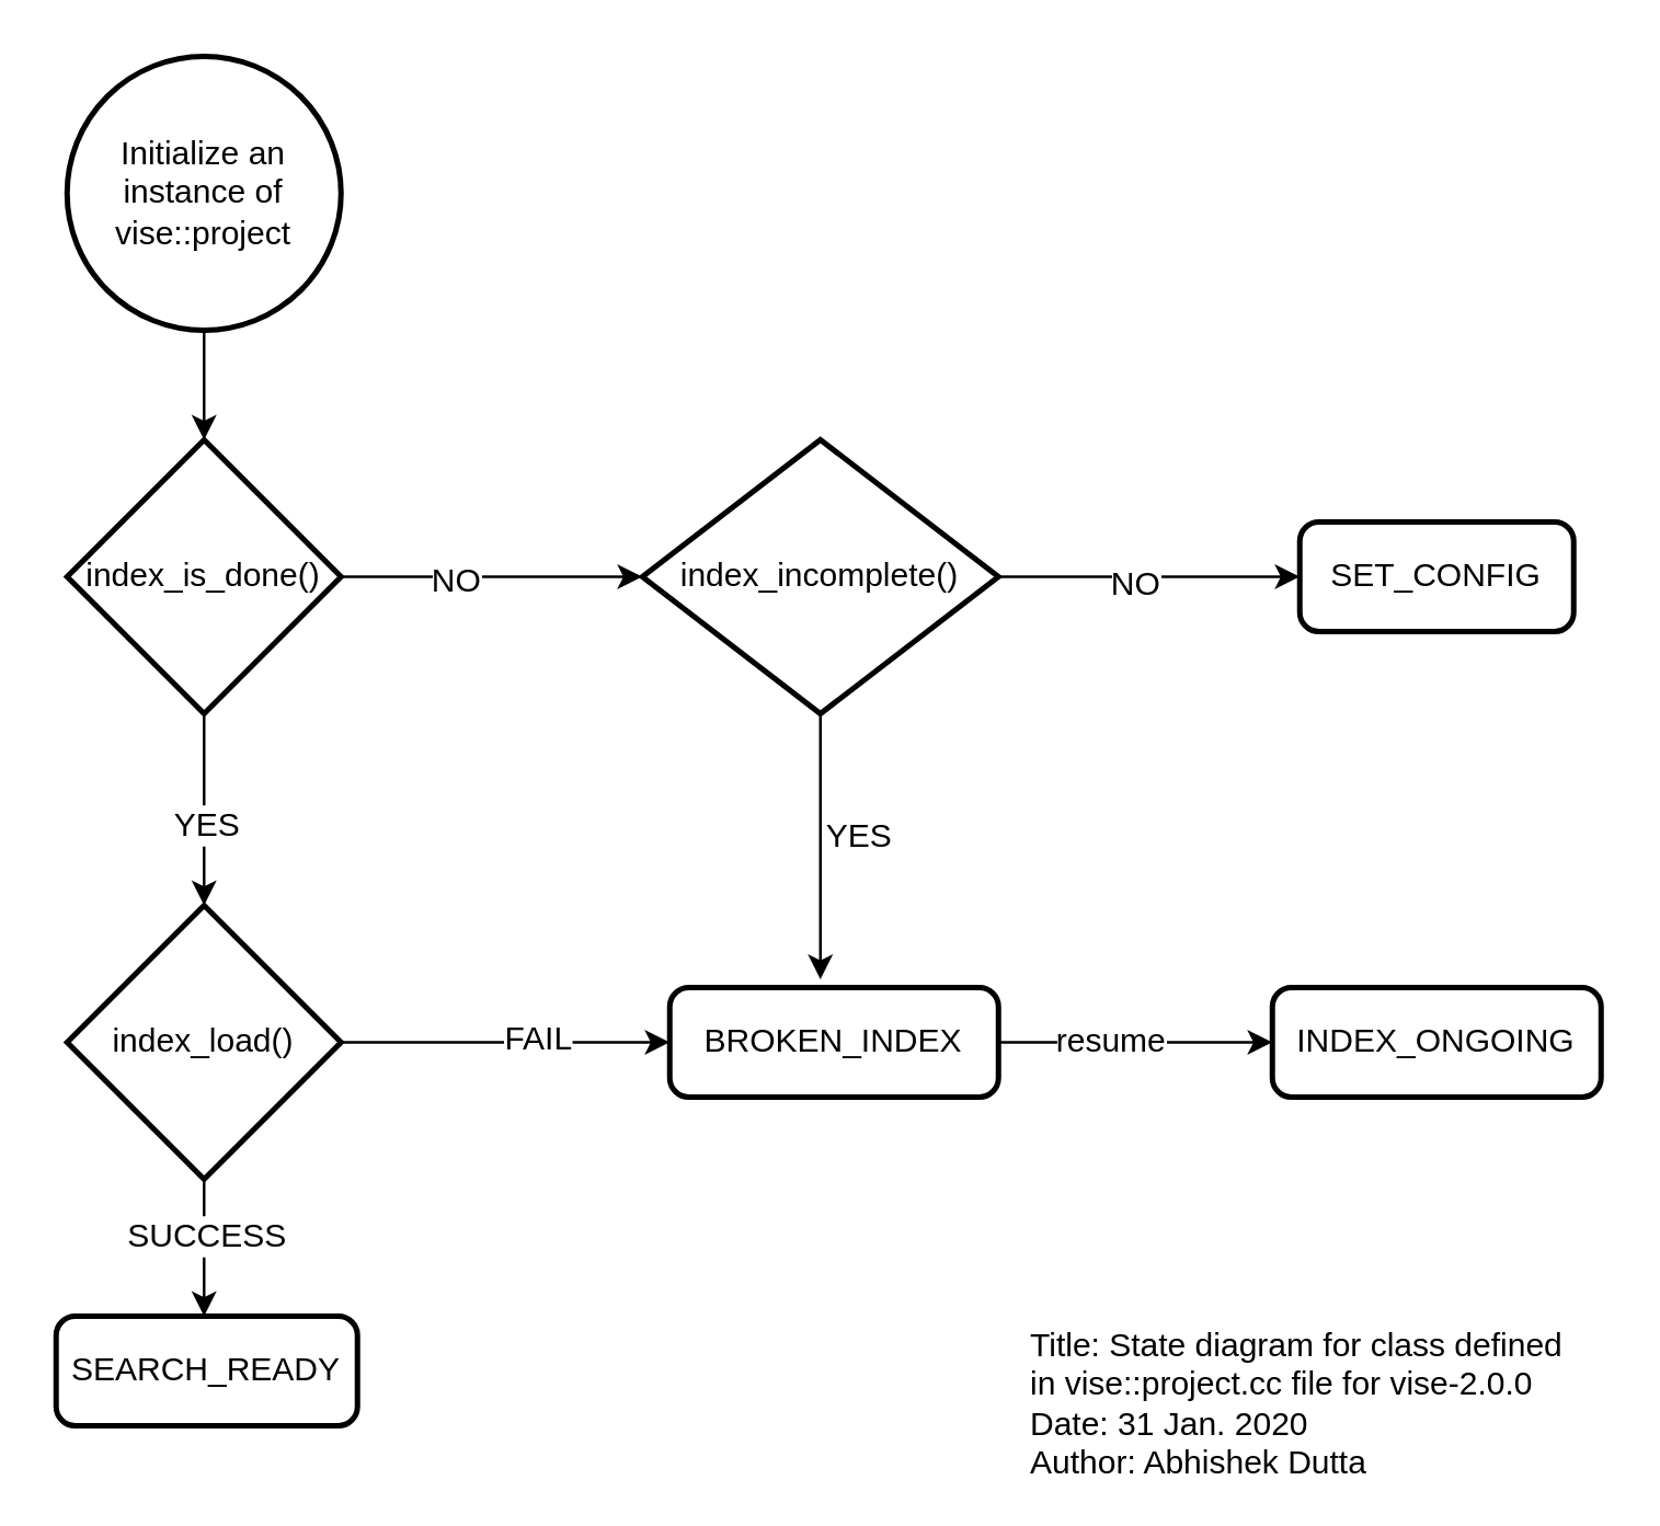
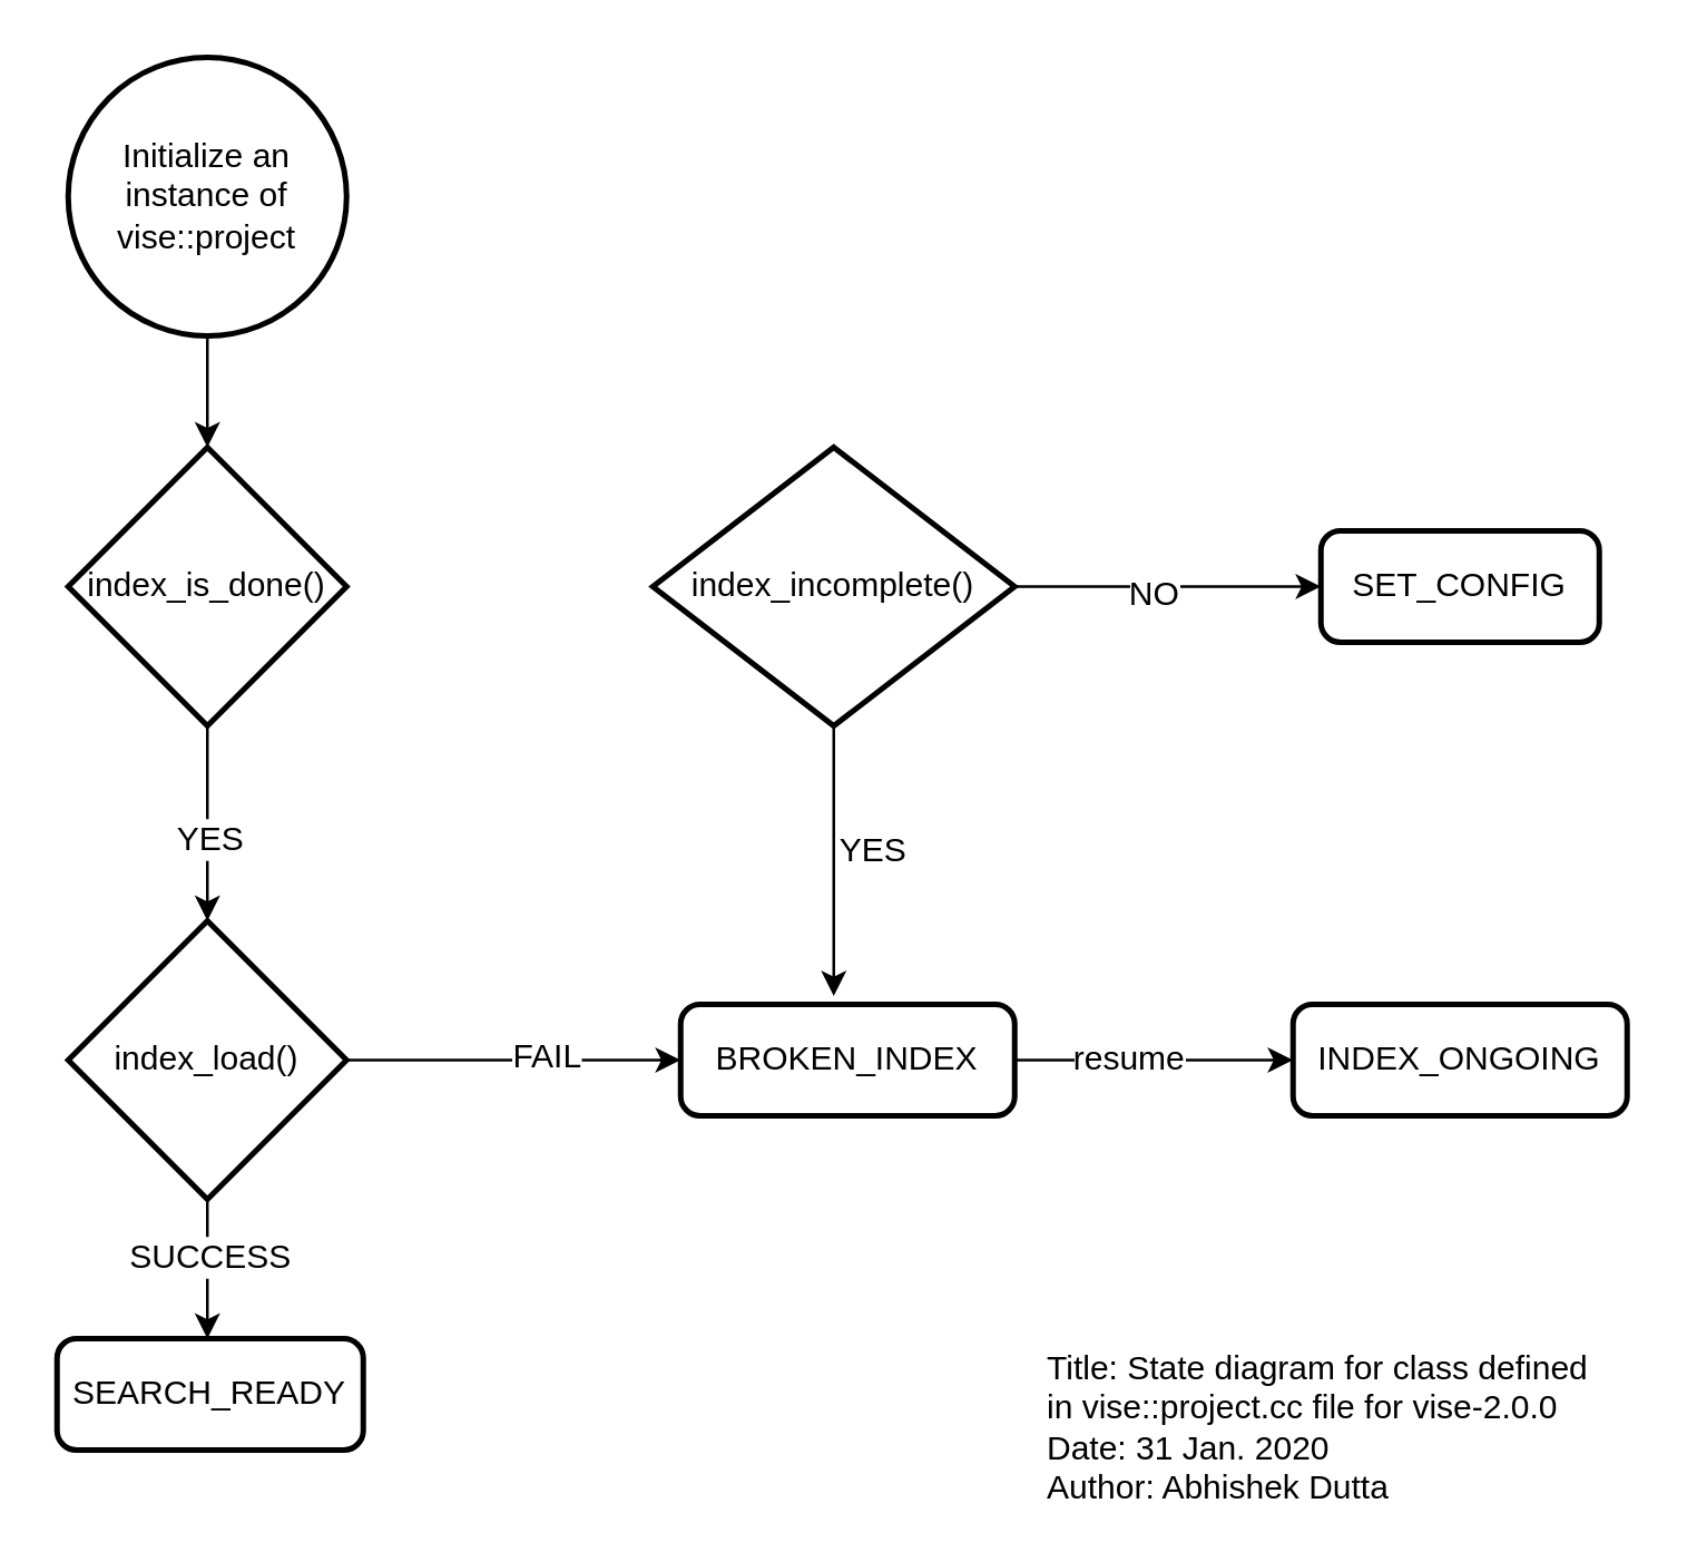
- <mxCell id="3" style="edgeStyle=orthogonalEdgeStyle;rounded=0;orthogonalLoop=1;jettySize=auto;html=1;exitX=1;exitY=0.5;exitDx=0;exitDy=0;exitPerimeter=0;entryX=0;entryY=0.5;entryDx=0;entryDy=0;entryPerimeter=0;" parent="1" source="5" target="24" edge="1"><mxGeometry relative="1" as="geometry" /></mxCell>
- <mxCell id="4" value="NO" style="text;html=1;align=center;verticalAlign=middle;resizable=0;points=[];labelBackgroundColor=#ffffff;" parent="3" vertex="1" connectable="0"><mxGeometry x="-0.253" y="-1" relative="1" as="geometry"><mxPoint as="offset" /></mxGeometry></mxCell>
